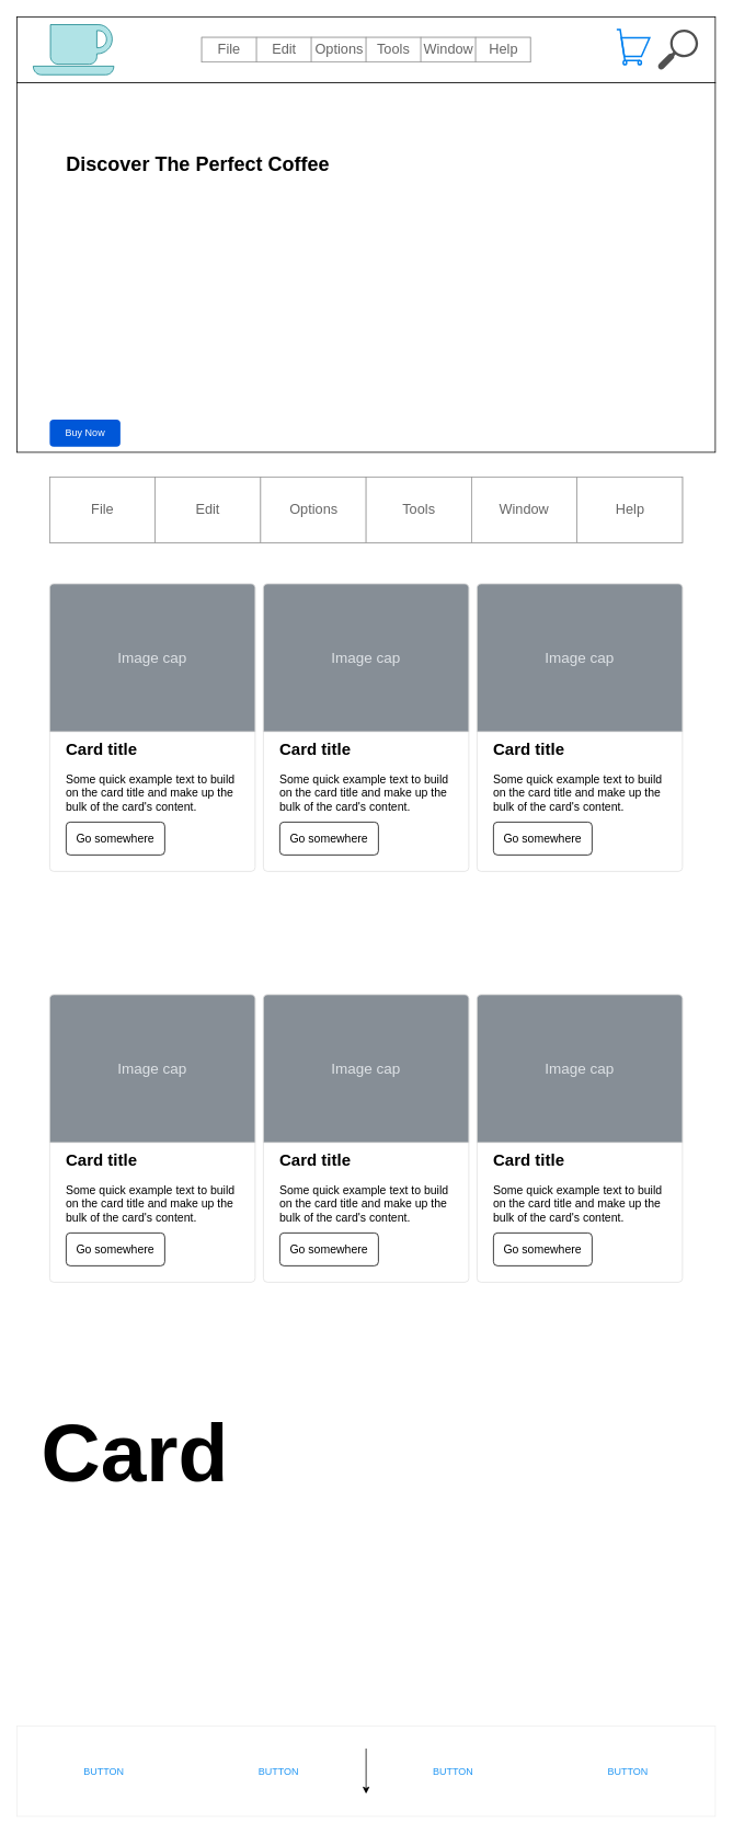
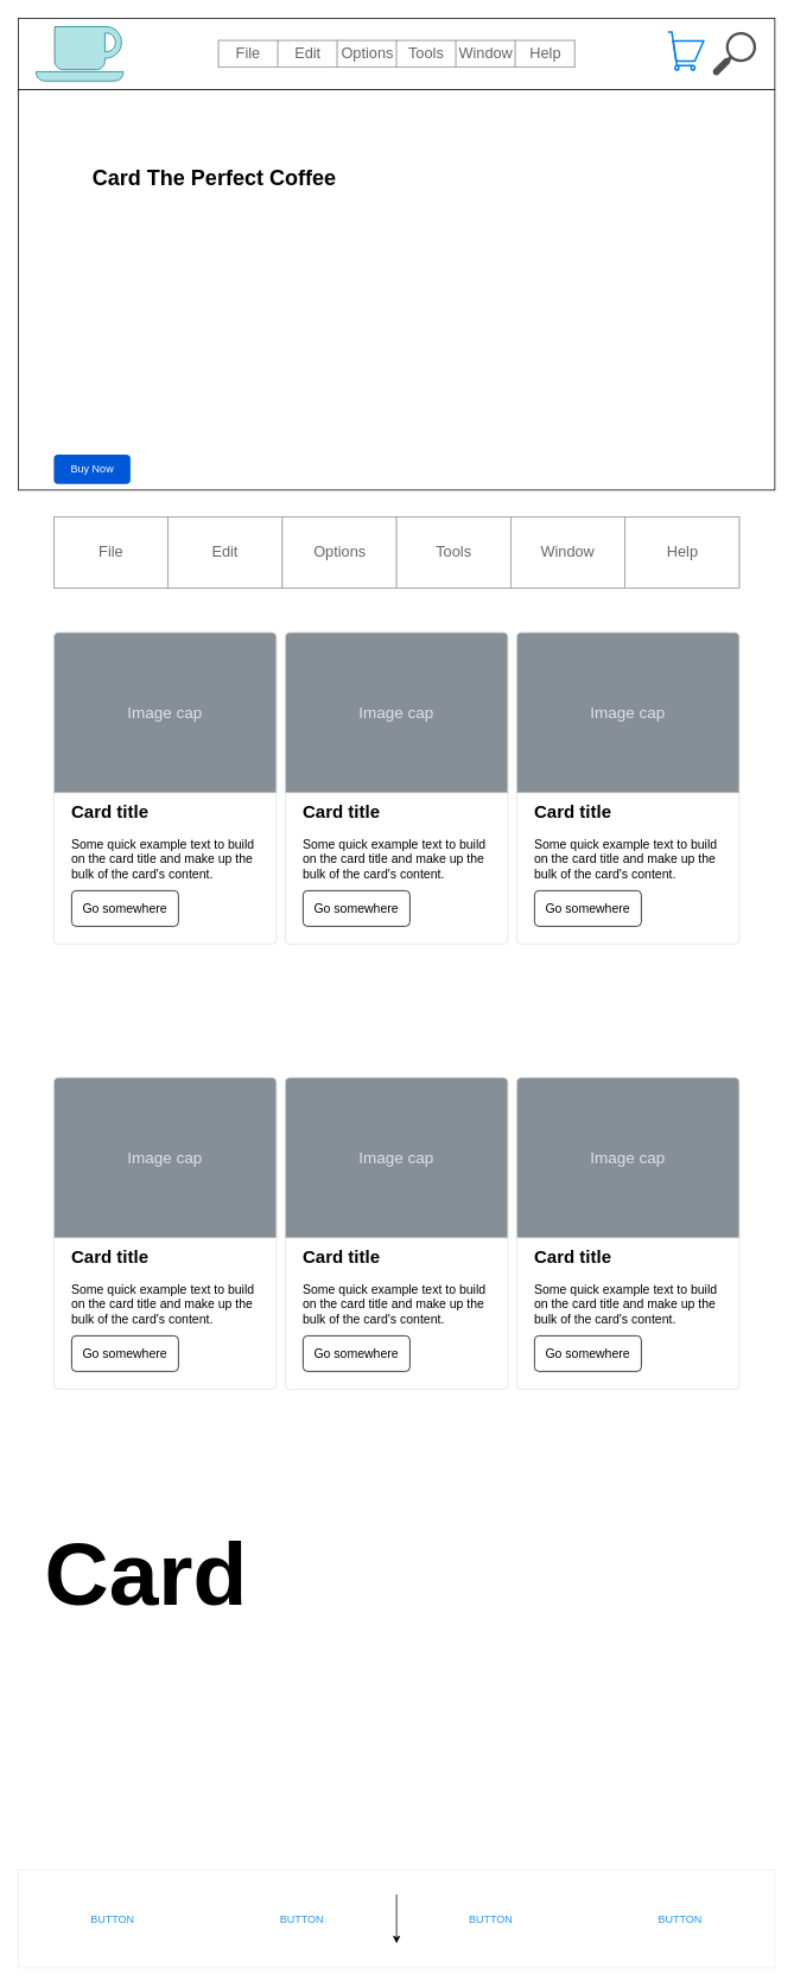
- <mxCell id="39" value="Discover The Perfect Coffee" style="text;strokeColor=none;fillColor=none;html=1;fontSize=24;fontStyle=1;verticalAlign=middle;align=center;" vertex="1" parent="1"><mxGeometry x="60" y="160" width="360" height="80" as="geometry" /></mxCell>
+ <mxCell id="39" value="Card The Perfect Coffee" style="text;strokeColor=none;fillColor=none;html=1;fontSize=24;fontStyle=1;verticalAlign=middle;align=center;" vertex="1" parent="1"><mxGeometry x="60" y="160" width="360" height="80" as="geometry" /></mxCell>
